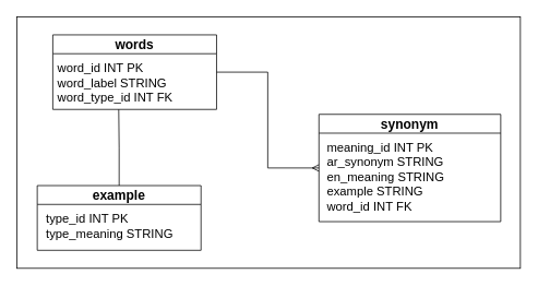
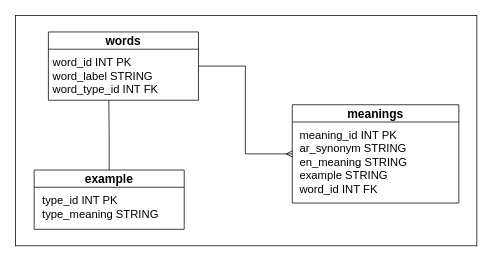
- <mxCell id="6" value="&lt;font style=&quot;font-size: 16px;&quot;&gt;synonym&lt;br&gt;&lt;/font&gt;" style="swimlane;whiteSpace=wrap;html=1;" vertex="1" parent="1"><mxGeometry x="389" y="139" width="222" height="131" as="geometry"><mxRectangle x="471" y="270" width="110" height="31" as="alternateBounds" /></mxGeometry></mxCell>
+ <mxCell id="6" value="&lt;font style=&quot;font-size: 16px;&quot;&gt;meanings&lt;br&gt;&lt;/font&gt;" style="swimlane;whiteSpace=wrap;html=1;" vertex="1" parent="1"><mxGeometry x="389" y="139" width="222" height="131" as="geometry"><mxRectangle x="471" y="270" width="110" height="31" as="alternateBounds" /></mxGeometry></mxCell>
